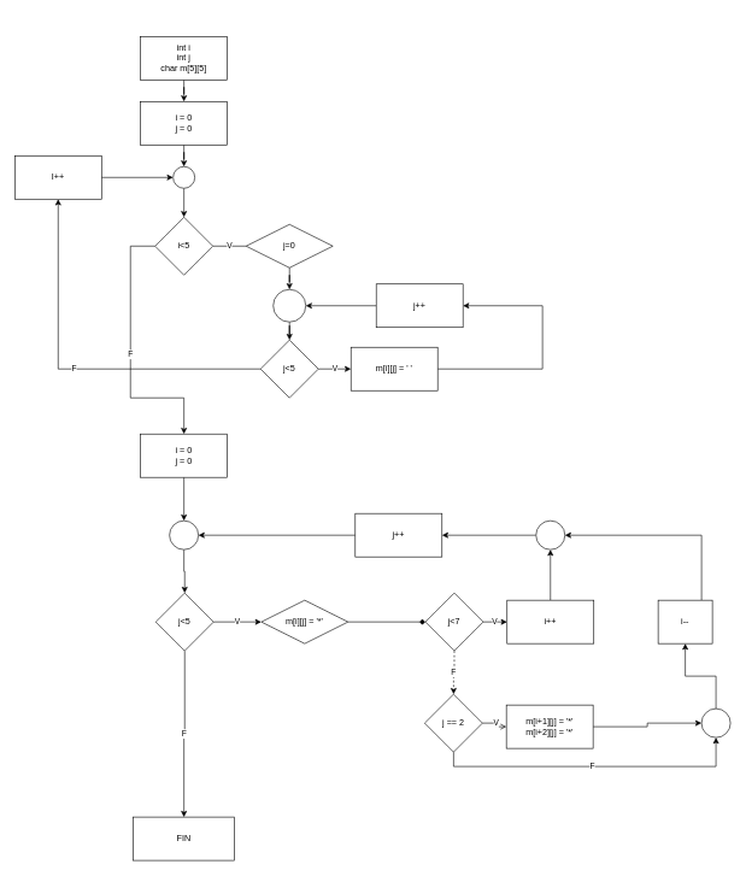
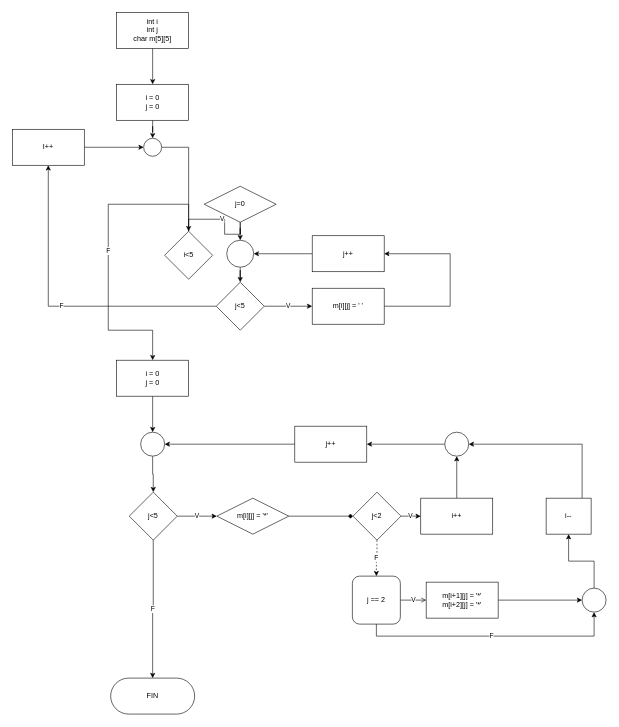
- <mxCell id="3" value="int i&lt;br&gt;int j&lt;br&gt;char m[5][5]" style="rounded=0;whiteSpace=wrap;html=1;" vertex="1" parent="1"><mxGeometry x="194" y="50" width="120" height="60" as="geometry" /></mxCell>
+ <mxCell id="3" value="int i&lt;br&gt;int j&lt;br&gt;char m[5][5]" style="rounded=0;whiteSpace=wrap;html=1;" vertex="1" parent="1"><mxGeometry x="194" y="20" width="120" height="60" as="geometry" /></mxCell>
- <mxCell id="10" value="i&amp;lt;5" style="rhombus;whiteSpace=wrap;html=1;rounded=0;" vertex="1" parent="1"><mxGeometry x="214" y="300" width="80" height="80" as="geometry" /></mxCell>
+ <mxCell id="10" value="i&amp;lt;5" style="rhombus;whiteSpace=wrap;html=1;rounded=0;" vertex="1" parent="1"><mxGeometry x="274" y="385" width="80" height="80" as="geometry" /></mxCell>
- <mxCell id="23" value="m[i][j] = ' '" style="rounded=0;whiteSpace=wrap;html=1;" vertex="1" parent="1"><mxGeometry x="485" y="480" width="120" height="60" as="geometry" /></mxCell>
+ <mxCell id="23" value="m[i][j] = ' '" style="rounded=0;whiteSpace=wrap;html=1;" vertex="1" parent="1"><mxGeometry x="520" y="480" width="120" height="60" as="geometry" /></mxCell>
- <mxCell id="33" value="j&amp;lt;7" style="rhombus;whiteSpace=wrap;html=1;" vertex="1" parent="1"><mxGeometry x="588" y="820" width="80" height="80" as="geometry" /></mxCell>
+ <mxCell id="33" value="j&amp;lt;2" style="rhombus;whiteSpace=wrap;html=1;" vertex="1" parent="1"><mxGeometry x="588" y="820" width="80" height="80" as="geometry" /></mxCell>
- <mxCell id="47" value="j == 2" style="rhombus;whiteSpace=wrap;html=1;" vertex="1" parent="1"><mxGeometry x="587" y="960" width="80" height="80" as="geometry" /></mxCell>
+ <mxCell id="47" value="j == 2" style="whiteSpace=wrap;html=1;rounded=1;" vertex="1" parent="1"><mxGeometry x="587" y="960" width="80" height="80" as="geometry" /></mxCell>
- <mxCell id="44" value="m[i+1][j] = '*'&lt;br&gt;m[i+2][j] = '*'" style="rounded=0;whiteSpace=wrap;html=1;" vertex="1" parent="1"><mxGeometry x="700" y="975" width="120" height="60" as="geometry" /></mxCell>
+ <mxCell id="44" value="m[i+1][j] = '*'&lt;br&gt;m[i+2][j] = '*'" style="rounded=0;whiteSpace=wrap;html=1;" vertex="1" parent="1"><mxGeometry x="710" y="970" width="120" height="60" as="geometry" /></mxCell>
- <mxCell id="42" value="FIN" style="whiteSpace=wrap;html=1;arcSize=50;rounded=0;" vertex="1" parent="1"><mxGeometry x="184" y="1130" width="140" height="60" as="geometry" /></mxCell>
+ <mxCell id="42" value="FIN" style="rounded=1;whiteSpace=wrap;html=1;arcSize=50;" vertex="1" parent="1"><mxGeometry x="184" y="1130" width="140" height="60" as="geometry" /></mxCell>
